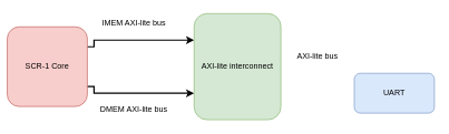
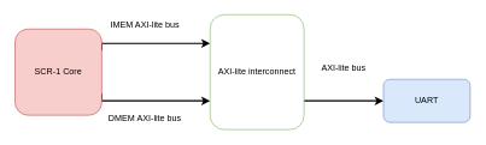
- <mxCell id="9" value="AXI-lite bus" style="text;html=1;align=center;verticalAlign=middle;whiteSpace=wrap;rounded=0;" vertex="1" parent="1"><mxGeometry x="430" y="70" width="90" height="30" as="geometry" /></mxCell>
+ <mxCell id="9" value="AXI-lite bus" style="text;html=1;align=center;verticalAlign=middle;whiteSpace=wrap;rounded=0;" vertex="1" parent="1"><mxGeometry x="430" y="80" width="90" height="30" as="geometry" /></mxCell>
- <mxCell id="4" value="SCR-1 Core" style="rounded=1;whiteSpace=wrap;html=1;fillColor=#f8cecc;strokeColor=#b85450;" vertex="1" parent="1"><mxGeometry x="10" y="40" width="120" height="120" as="geometry" /></mxCell>
+ <mxCell id="4" value="SCR-1 Core" style="rounded=1;whiteSpace=wrap;html=1;fillColor=#f8cecc;strokeColor=#b85450;" vertex="1" parent="1"><mxGeometry x="20" y="40" width="120" height="120" as="geometry" /></mxCell>
- <mxCell id="6" value="AXI-lite interconnect" style="rounded=1;whiteSpace=wrap;html=1;fillColor=#d5e8d4;strokeColor=#82b366;" vertex="1" parent="1"><mxGeometry x="290" y="20" width="130" height="160" as="geometry" /></mxCell>
+ <mxCell id="6" value="AXI-lite interconnect" style="rounded=1;whiteSpace=wrap;html=1;fillColor=#ffffff;strokeColor=#82b366;" vertex="1" parent="1"><mxGeometry x="290" y="20" width="130" height="160" as="geometry" /></mxCell>
+ <mxCell id="5" style="edgeStyle=orthogonalEdgeStyle;rounded=0;orthogonalLoop=1;jettySize=auto;html=1;exitX=1;exitY=0.75;exitDx=0;exitDy=0;startArrow=none;startFill=0;strokeWidth=2;" edge="1" parent="1" source="6" target="10"><mxGeometry relative="1" as="geometry" /></mxCell>
